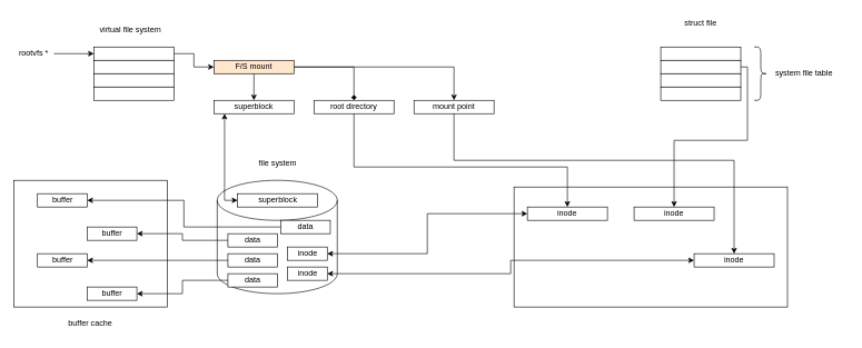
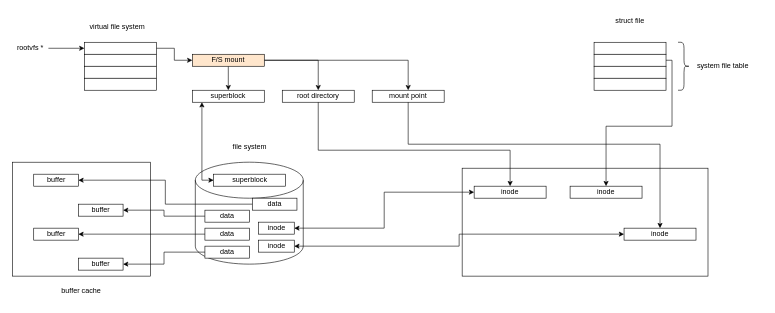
- <mxCell id="12" style="edgeStyle=orthogonalEdgeStyle;rounded=0;orthogonalLoop=1;jettySize=auto;html=1;endArrow=diamond;" parent="1" source="14" target="17" edge="1"><mxGeometry relative="1" as="geometry" /></mxCell>
+ <mxCell id="12" style="edgeStyle=orthogonalEdgeStyle;rounded=0;orthogonalLoop=1;jettySize=auto;html=1;" parent="1" source="14" target="17" edge="1"><mxGeometry relative="1" as="geometry" /></mxCell>
